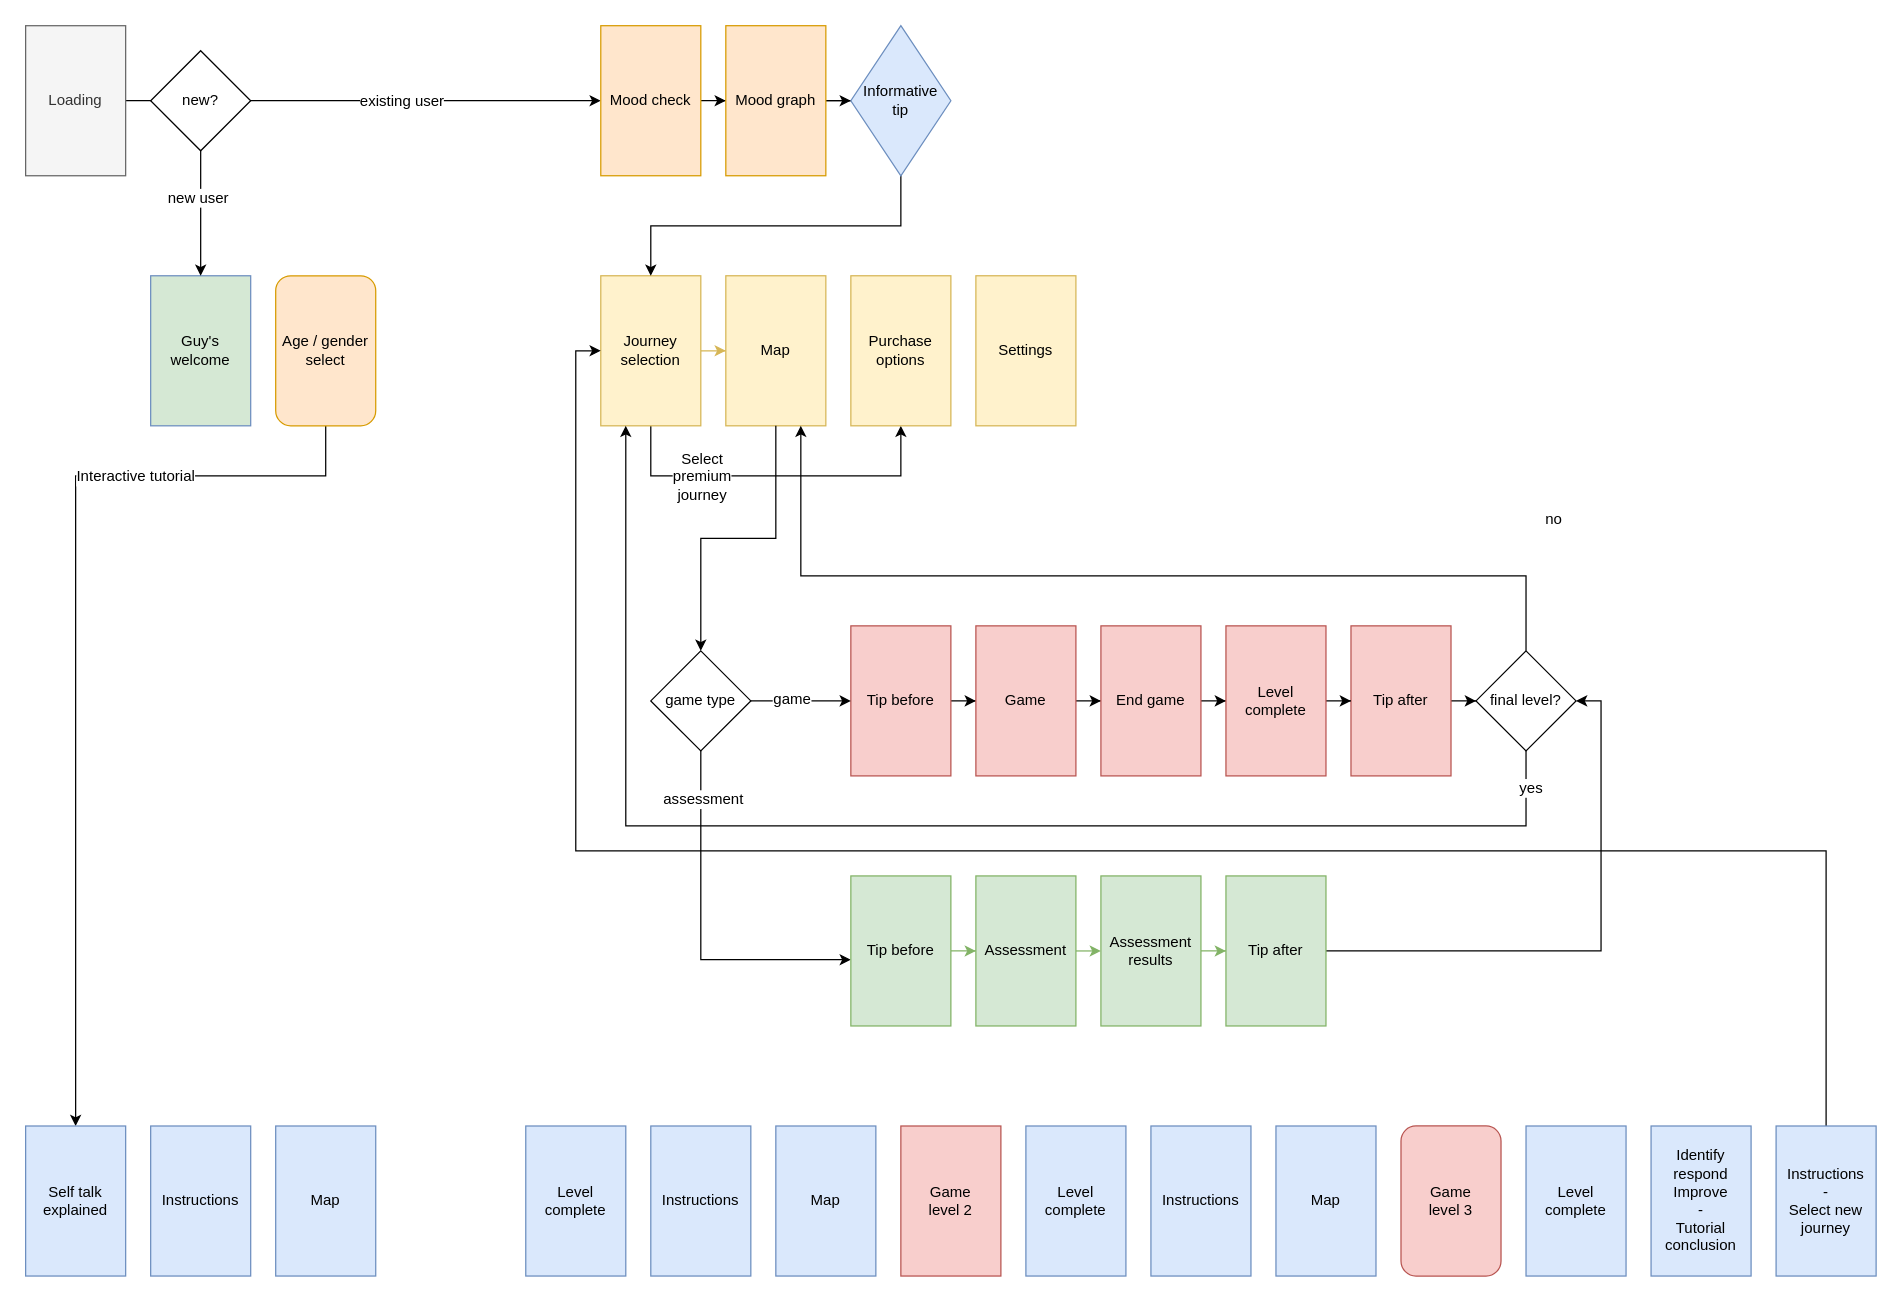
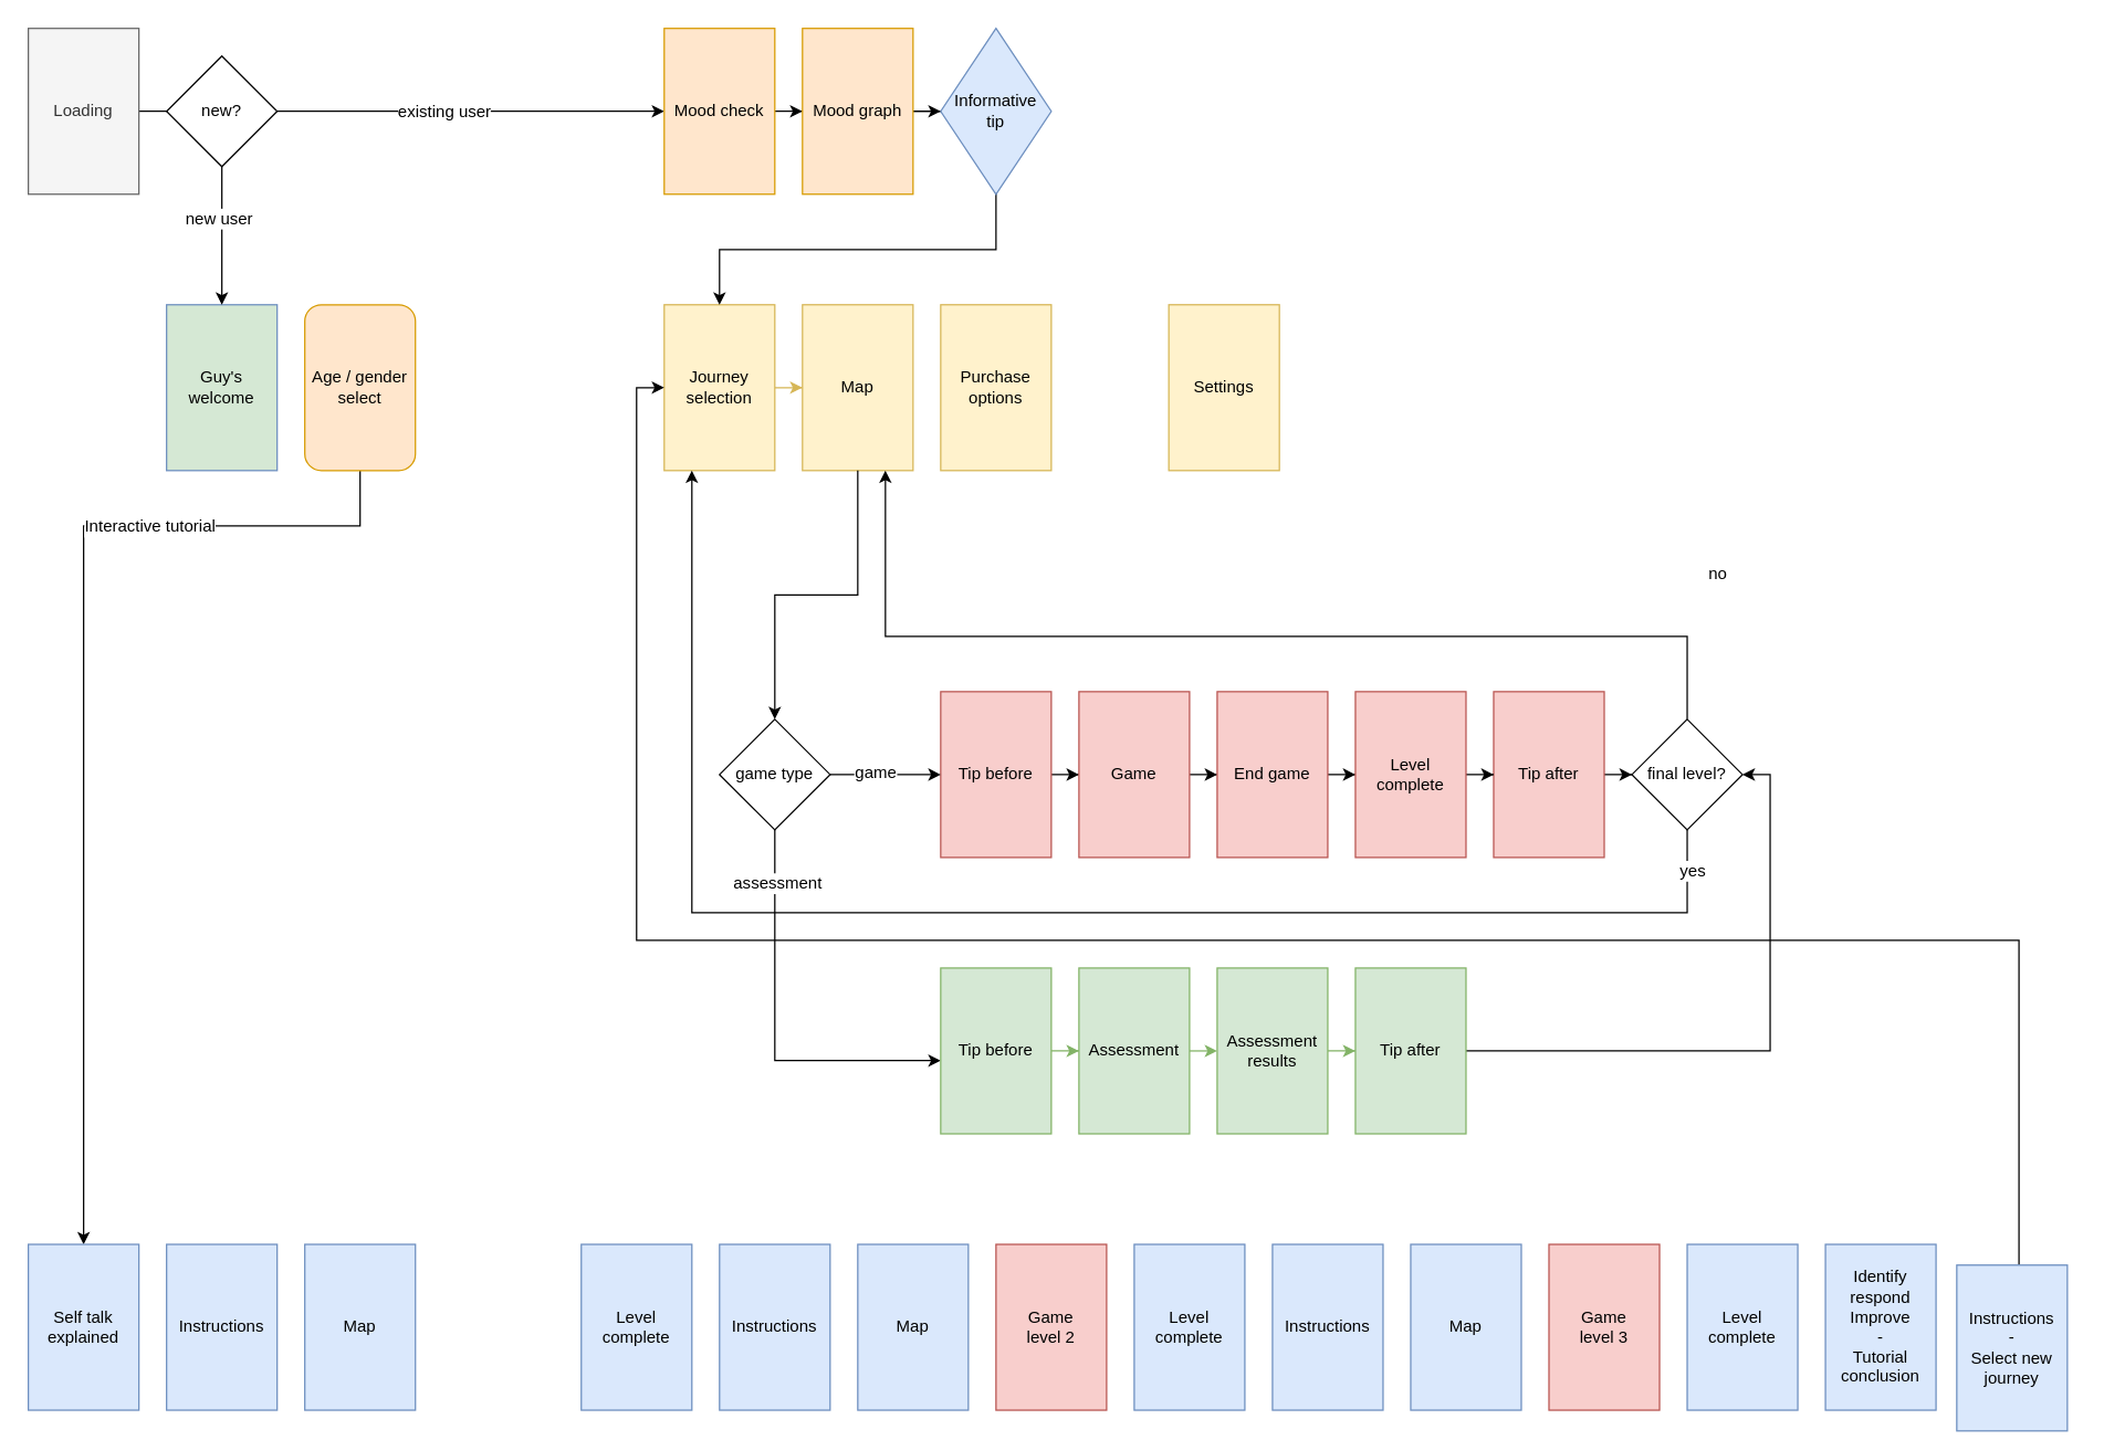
- <mxCell id="15" value="Settings" style="rounded=0;whiteSpace=wrap;html=1;fillColor=#fff2cc;strokeColor=#d6b656;" parent="1" vertex="1"><mxGeometry x="780" y="220" width="80" height="120" as="geometry" /></mxCell>
+ <mxCell id="15" value="Settings" style="rounded=0;whiteSpace=wrap;html=1;fillColor=#fff2cc;strokeColor=#d6b656;" parent="1" vertex="1"><mxGeometry x="845" y="220" width="80" height="120" as="geometry" /></mxCell>
- <mxCell id="8" style="edgeStyle=orthogonalEdgeStyle;rounded=0;orthogonalLoop=1;jettySize=auto;html=1;entryX=0.5;entryY=1;entryDx=0;entryDy=0;" edge="1" parent="1" source="10" target="14"><mxGeometry relative="1" as="geometry"><Array as="points"><mxPoint x="520" y="380" /><mxPoint x="720" y="380" /></Array></mxGeometry></mxCell>
- <mxCell id="9" value="Select&lt;br&gt;premium&lt;br&gt;journey" style="text;html=1;align=center;verticalAlign=middle;resizable=0;points=[];labelBackgroundColor=#ffffff;" vertex="1" connectable="0" parent="8"><mxGeometry x="-0.414" relative="1" as="geometry"><mxPoint x="-2" as="offset" /></mxGeometry></mxCell>
- <mxCell id="47" value="&lt;span style=&quot;white-space: normal&quot;&gt;Game&lt;br&gt;level 3&lt;br&gt;&lt;/span&gt;" style="whiteSpace=wrap;html=1;fillColor=#f8cecc;strokeColor=#b85450;rounded=1;" vertex="1" parent="1"><mxGeometry x="1120" y="900" width="80" height="120" as="geometry" /></mxCell>
+ <mxCell id="47" value="&lt;span style=&quot;white-space: normal&quot;&gt;Game&lt;br&gt;level 3&lt;br&gt;&lt;/span&gt;" style="rounded=0;whiteSpace=wrap;html=1;fillColor=#f8cecc;strokeColor=#b85450;" vertex="1" parent="1"><mxGeometry x="1120" y="900" width="80" height="120" as="geometry" /></mxCell>
- <mxCell id="51" value="&lt;span style=&quot;white-space: normal&quot;&gt;Instructions&lt;br&gt;-&lt;br&gt;Select new journey&lt;br&gt;&lt;/span&gt;" style="rounded=0;whiteSpace=wrap;html=1;fillColor=#dae8fc;strokeColor=#6c8ebf;" vertex="1" parent="1"><mxGeometry x="1420" y="900" width="80" height="120" as="geometry" /></mxCell>
+ <mxCell id="51" value="&lt;span style=&quot;white-space: normal&quot;&gt;Instructions&lt;br&gt;-&lt;br&gt;Select new journey&lt;br&gt;&lt;/span&gt;" style="rounded=0;whiteSpace=wrap;html=1;fillColor=#dae8fc;strokeColor=#6c8ebf;" vertex="1" parent="1"><mxGeometry x="1415" y="915" width="80" height="120" as="geometry" /></mxCell>
